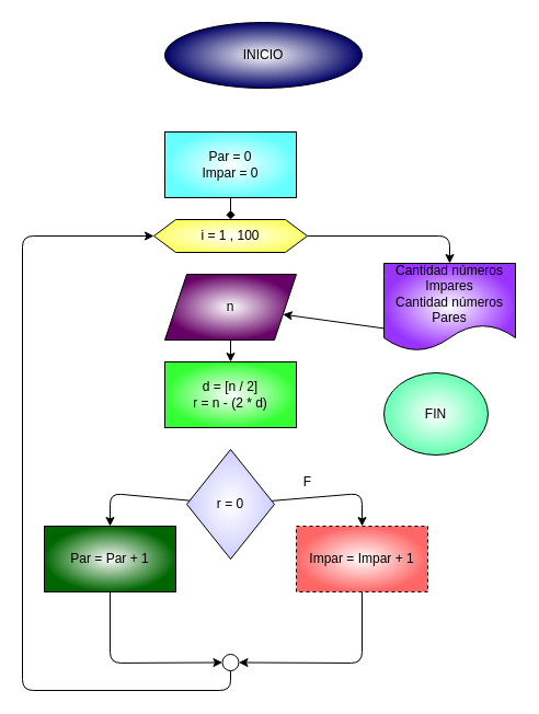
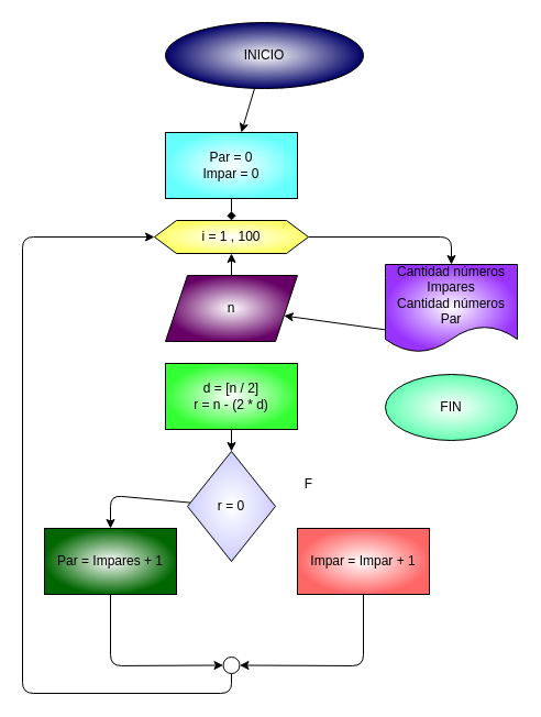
+ <mxCell id="2" value="" style="edgeStyle=none;html=1;" parent="1" source="3" target="5" edge="1"><mxGeometry relative="1" as="geometry" /></mxCell>
- <mxCell id="21" value="Cantidad números Impares&lt;br&gt;Cantidad números Pares" style="shape=document;whiteSpace=wrap;html=1;boundedLbl=1;gradientColor=#9933FF;gradientDirection=radial;" parent="1" vertex="1"><mxGeometry x="350" y="240" width="120" height="80" as="geometry" /></mxCell>
+ <mxCell id="21" value="Cantidad números Impares&lt;br&gt;Cantidad números Par" style="shape=document;whiteSpace=wrap;html=1;boundedLbl=1;gradientColor=#9933FF;gradientDirection=radial;" parent="1" vertex="1"><mxGeometry x="350" y="240" width="120" height="80" as="geometry" /></mxCell>
- <mxCell id="8" value="" style="edgeStyle=none;html=1;" parent="1" source="9" target="11" edge="1"><mxGeometry relative="1" as="geometry" /></mxCell>
+ <mxCell id="8" value="" style="edgeStyle=none;html=1;" parent="1" source="9" target="7" edge="1"><mxGeometry relative="1" as="geometry" /></mxCell>
- <mxCell id="22" value="FIN" style="ellipse;whiteSpace=wrap;html=1;gradientColor=#66FFB3;gradientDirection=radial;" parent="1" vertex="1"><mxGeometry x="350" y="340" width="95" height="75" as="geometry" /></mxCell>
+ <mxCell id="22" value="FIN" style="ellipse;whiteSpace=wrap;html=1;gradientColor=#66FFB3;gradientDirection=radial;" parent="1" vertex="1"><mxGeometry x="350" y="340" width="120" height="60" as="geometry" /></mxCell>
+ <mxCell id="10" value="" style="edgeStyle=none;html=1;" parent="1" source="11" target="14" edge="1"><mxGeometry relative="1" as="geometry" /></mxCell>
- <mxCell id="13" value="" style="edgeStyle=none;html=1;" parent="1" source="14" target="18" edge="1"><mxGeometry relative="1" as="geometry"><Array as="points"><mxPoint x="330" y="450" /></Array></mxGeometry></mxCell>
- <mxCell id="16" value="Par = Par + 1" style="whiteSpace=wrap;html=1;gradientColor=#006600;gradientDirection=radial;" parent="1" vertex="1"><mxGeometry x="40" y="480" width="120" height="60" as="geometry" /></mxCell>
+ <mxCell id="16" value="Par = Impares + 1" style="whiteSpace=wrap;html=1;gradientColor=#006600;gradientDirection=radial;" parent="1" vertex="1"><mxGeometry x="40" y="480" width="120" height="60" as="geometry" /></mxCell>
- <mxCell id="18" value="Impar = Impar + 1" style="whiteSpace=wrap;html=1;gradientColor=#FF6666;gradientDirection=radial;dashed=1;" parent="1" vertex="1"><mxGeometry x="270" y="480" width="120" height="60" as="geometry" /></mxCell>
+ <mxCell id="18" value="Impar = Impar + 1" style="whiteSpace=wrap;html=1;gradientColor=#FF6666;gradientDirection=radial;" parent="1" vertex="1"><mxGeometry x="270" y="480" width="120" height="60" as="geometry" /></mxCell>
